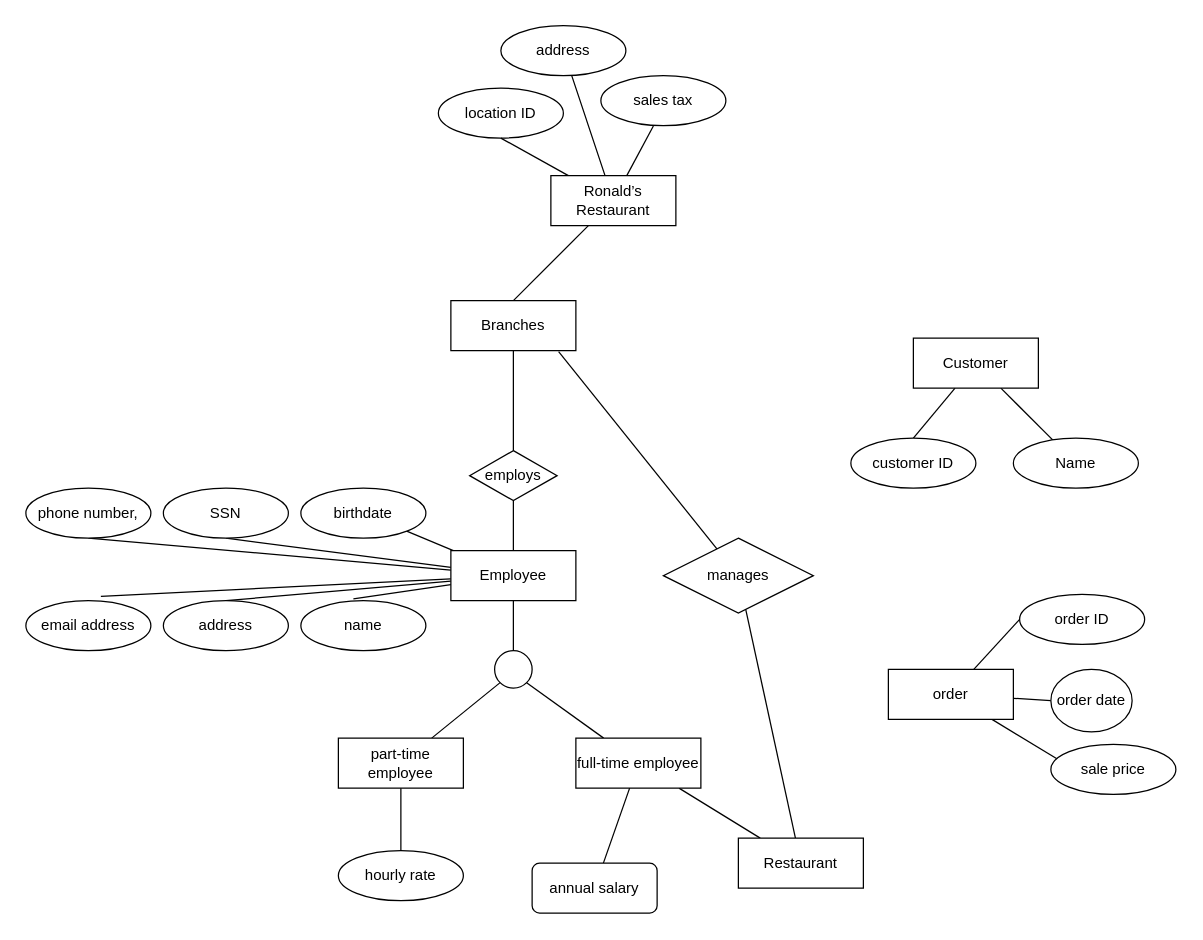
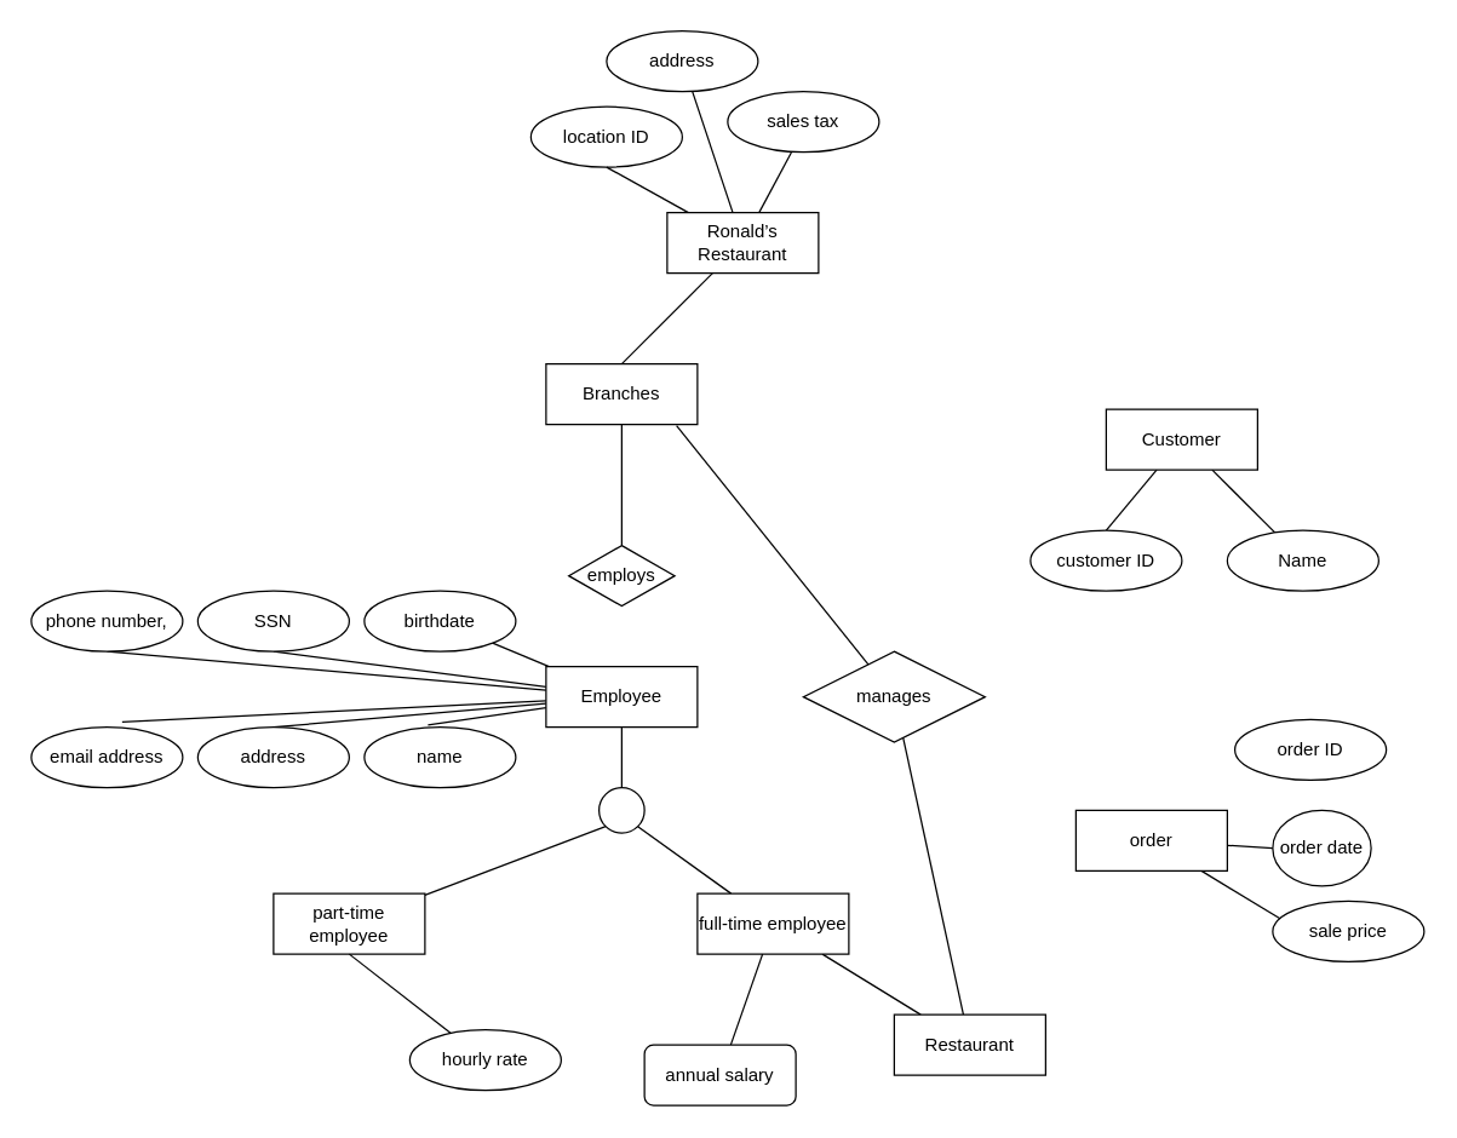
- <mxCell id="24" style="rounded=0;orthogonalLoop=1;jettySize=auto;html=1;entryX=0.5;entryY=0;entryDx=0;entryDy=0;endArrow=none;endFill=0;" edge="1" parent="1" source="25" target="16"><mxGeometry relative="1" as="geometry" /></mxCell>
- <mxCell id="44" style="rounded=0;orthogonalLoop=1;jettySize=auto;html=1;entryX=0;entryY=0.5;entryDx=0;entryDy=0;endArrow=none;endFill=0;" edge="1" parent="1" source="47" target="48"><mxGeometry relative="1" as="geometry" /></mxCell>
- <mxCell id="29" value="part-time employee" style="whiteSpace=wrap;html=1;align=center;" vertex="1" parent="1"><mxGeometry x="270" y="590" width="100" height="40" as="geometry" /></mxCell>
+ <mxCell id="29" value="part-time employee" style="whiteSpace=wrap;html=1;align=center;" vertex="1" parent="1"><mxGeometry x="180" y="590" width="100" height="40" as="geometry" /></mxCell>
